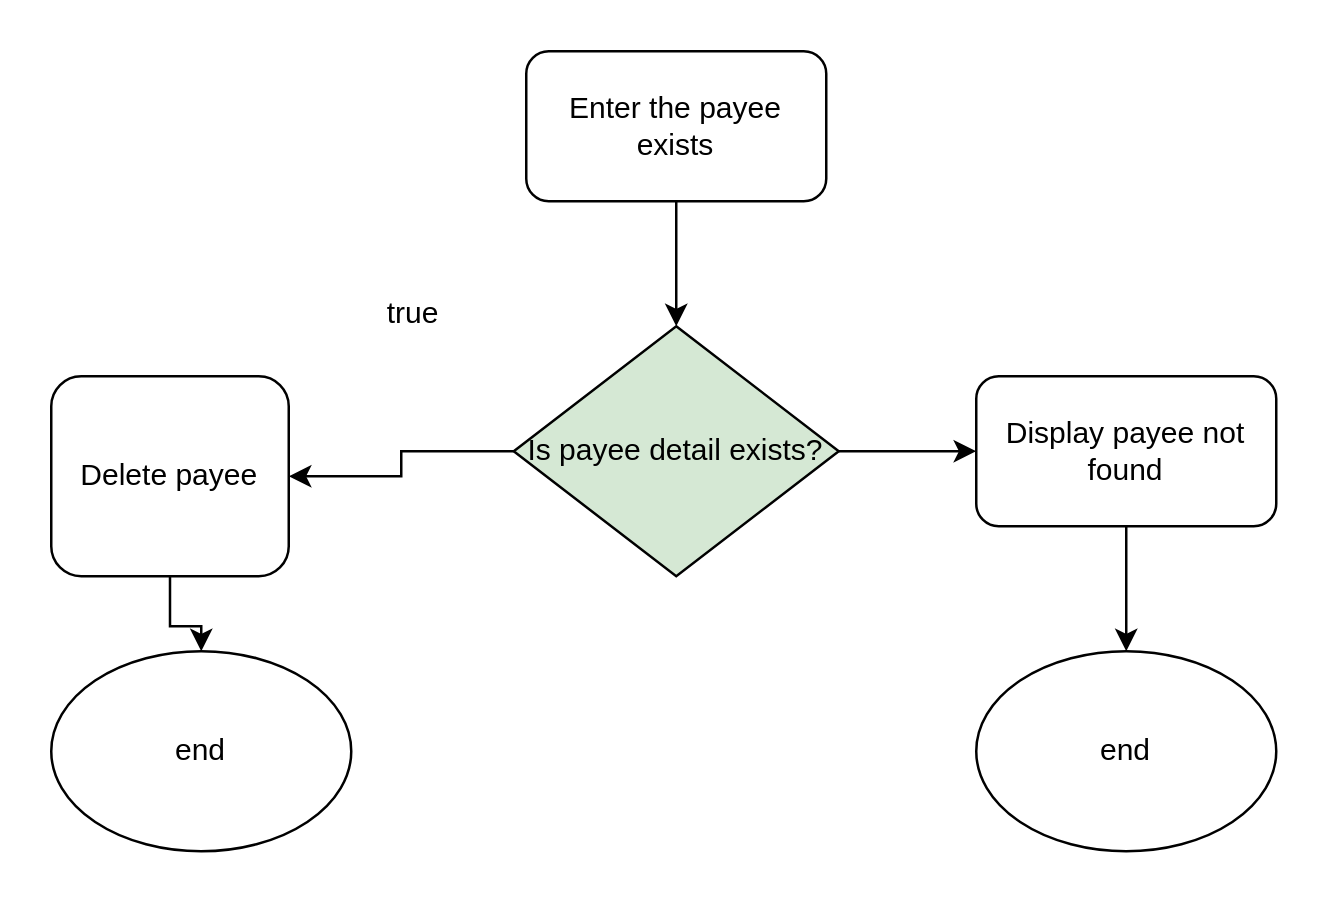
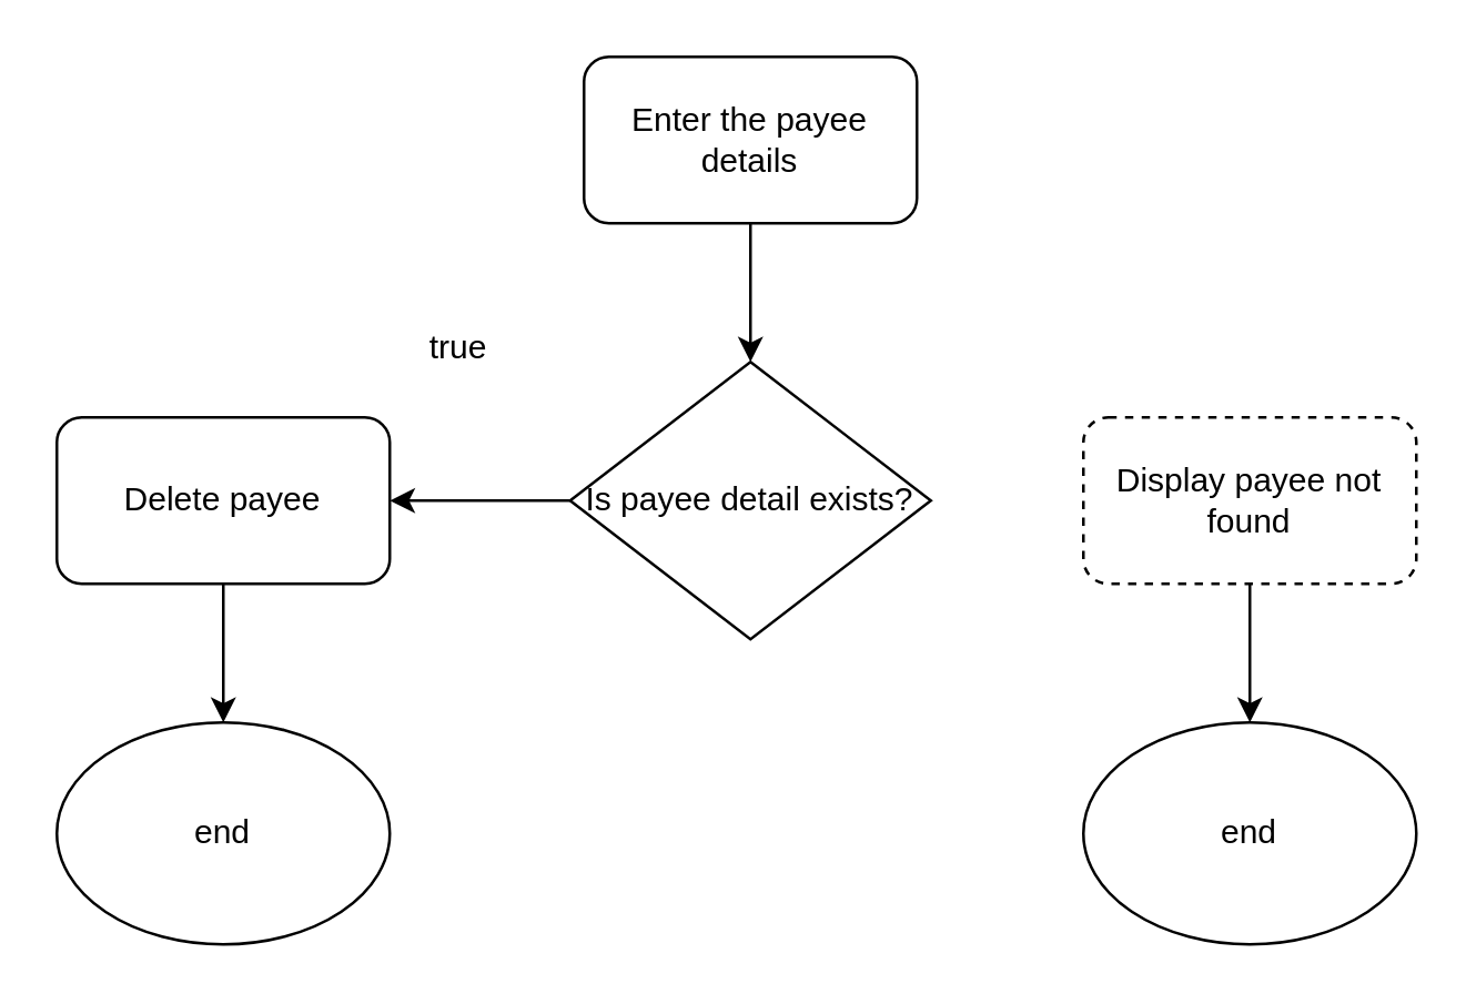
- <mxCell id="3" value="Enter the payee exists" style="rounded=1;whiteSpace=wrap;html=1;" vertex="1" parent="1"><mxGeometry x="210" y="20" width="120" height="60" as="geometry" /></mxCell>
+ <mxCell id="3" value="Enter the payee details" style="rounded=1;whiteSpace=wrap;html=1;" vertex="1" parent="1"><mxGeometry x="210" y="20" width="120" height="60" as="geometry" /></mxCell>
- <mxCell id="6" value="Is payee detail exists?" style="rhombus;whiteSpace=wrap;html=1;fillColor=#d5e8d4;" vertex="1" parent="1"><mxGeometry x="205" y="130" width="130" height="100" as="geometry" /></mxCell>
+ <mxCell id="6" value="Is payee detail exists?" style="rhombus;whiteSpace=wrap;html=1;" vertex="1" parent="1"><mxGeometry x="205" y="130" width="130" height="100" as="geometry" /></mxCell>
- <mxCell id="5" value="" style="edgeStyle=orthogonalEdgeStyle;rounded=0;orthogonalLoop=1;jettySize=auto;html=1;" edge="1" parent="1" source="6" target="12"><mxGeometry relative="1" as="geometry" /></mxCell>
- <mxCell id="12" value="Display payee not found" style="rounded=1;whiteSpace=wrap;html=1;" vertex="1" parent="1"><mxGeometry x="390" y="150" width="120" height="60" as="geometry" /></mxCell>
+ <mxCell id="12" value="Display payee not found" style="rounded=1;whiteSpace=wrap;html=1;dashed=1;" vertex="1" parent="1"><mxGeometry x="390" y="150" width="120" height="60" as="geometry" /></mxCell>
- <mxCell id="8" value="Delete payee" style="rounded=1;whiteSpace=wrap;html=1;" vertex="1" parent="1"><mxGeometry x="20" y="150" width="95" height="80" as="geometry" /></mxCell>
+ <mxCell id="8" value="Delete payee" style="rounded=1;whiteSpace=wrap;html=1;" vertex="1" parent="1"><mxGeometry x="20" y="150" width="120" height="60" as="geometry" /></mxCell>
